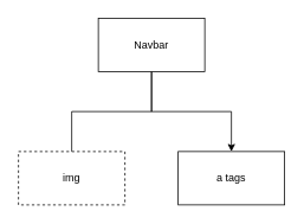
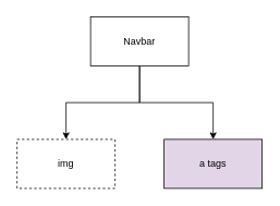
- <mxCell id="2" value="" style="edgeStyle=orthogonalEdgeStyle;rounded=0;orthogonalLoop=1;jettySize=auto;html=1;endArrow=none;" edge="1" parent="1" source="4" target="5"><mxGeometry relative="1" as="geometry" /></mxCell>
+ <mxCell id="2" value="" style="edgeStyle=orthogonalEdgeStyle;rounded=0;orthogonalLoop=1;jettySize=auto;html=1;" edge="1" parent="1" source="4" target="5"><mxGeometry relative="1" as="geometry" /></mxCell>
- <mxCell id="6" value="a tags" style="whiteSpace=wrap;html=1;rounded=0;" vertex="1" parent="1"><mxGeometry x="200" y="170" width="120" height="60" as="geometry" /></mxCell>
+ <mxCell id="6" value="a tags" style="whiteSpace=wrap;html=1;rounded=0;fillColor=#e1d5e7;" vertex="1" parent="1"><mxGeometry x="200" y="170" width="120" height="60" as="geometry" /></mxCell>
